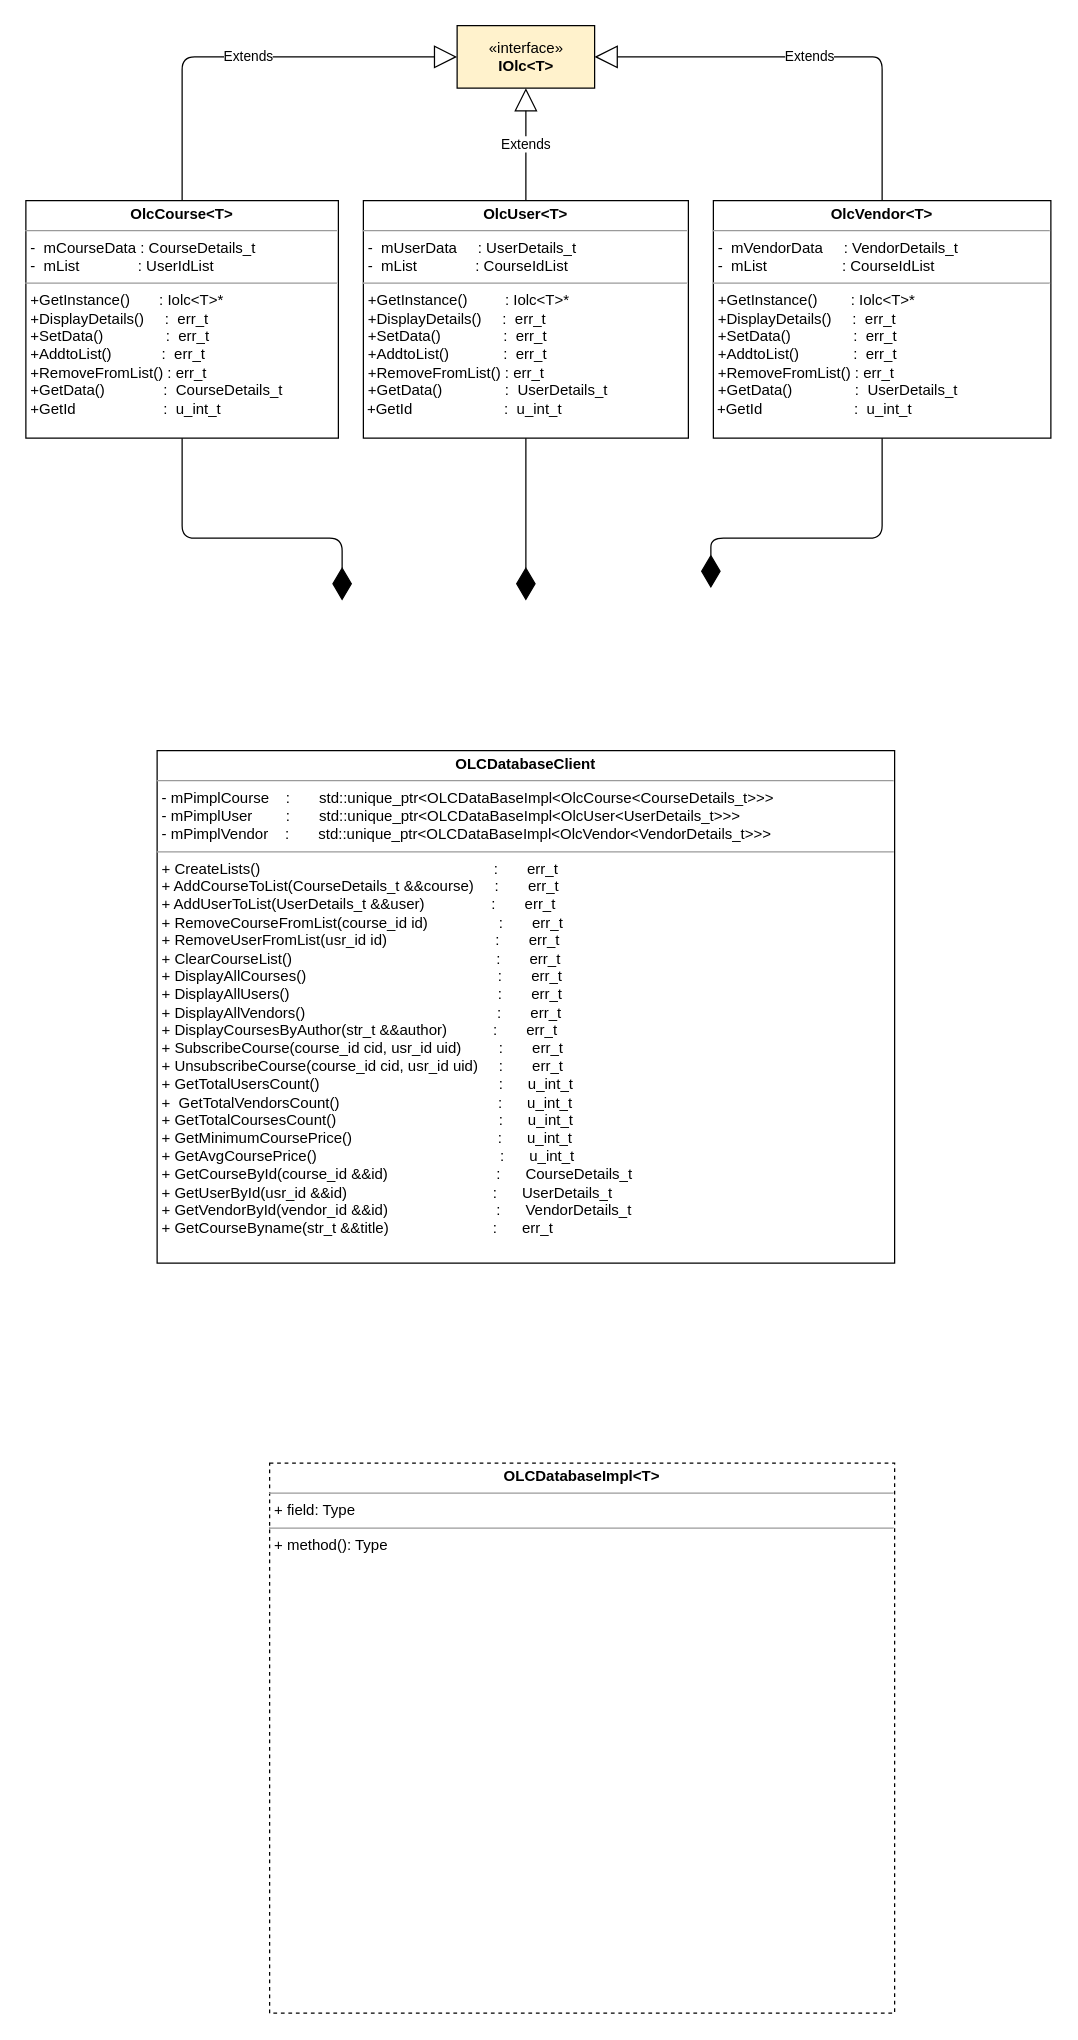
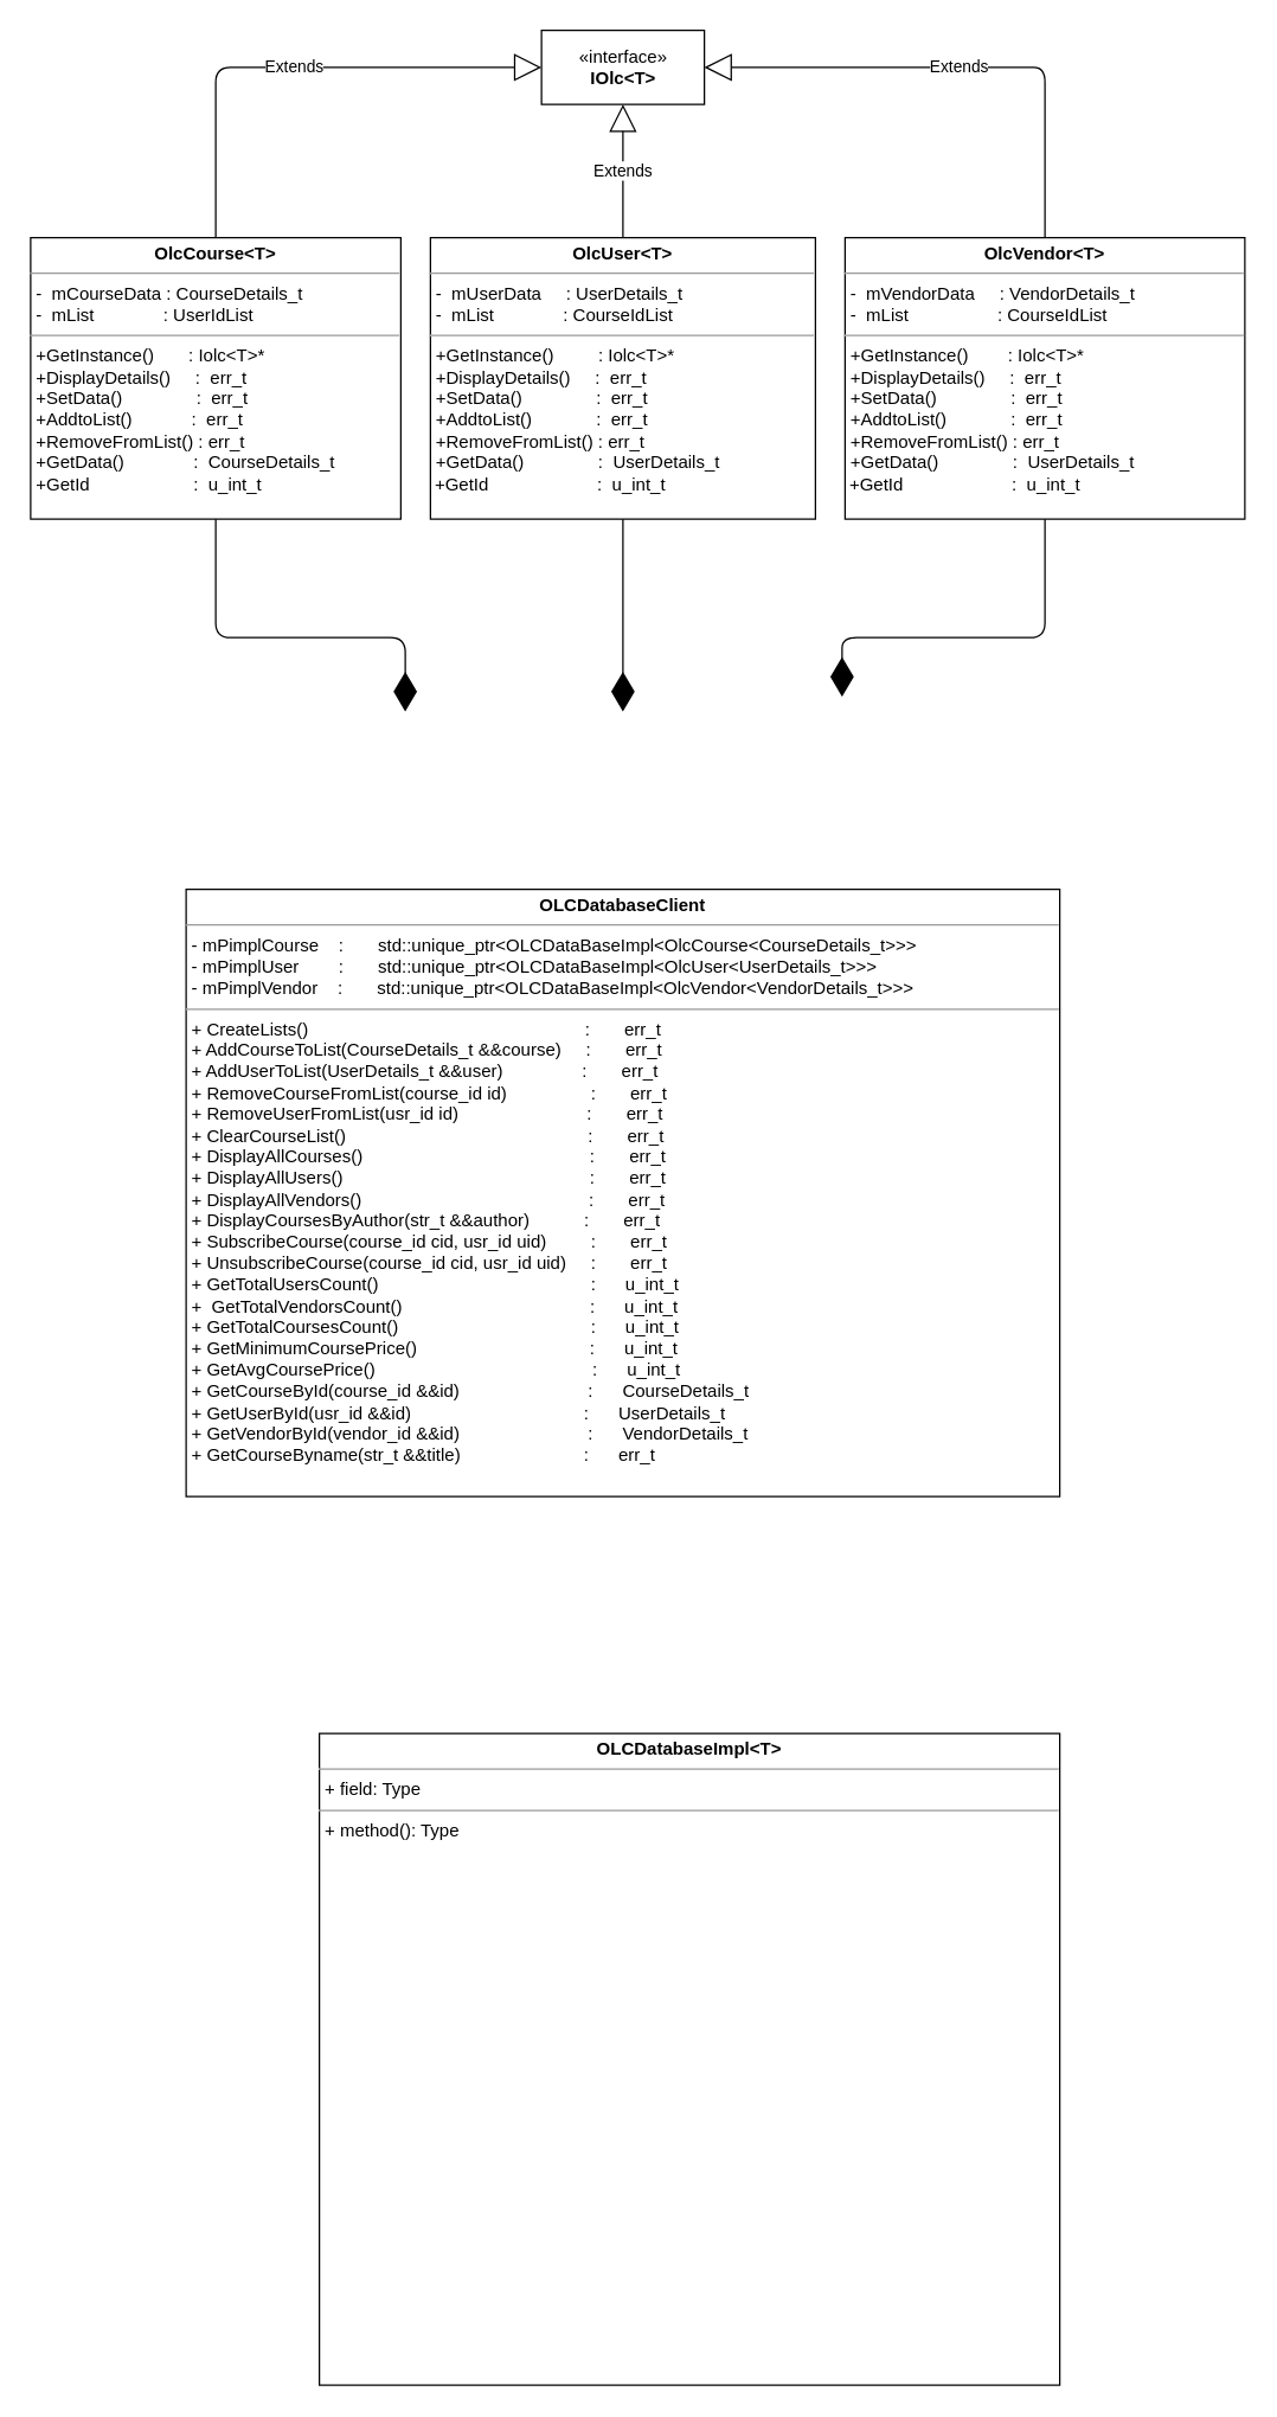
- <mxCell id="2" value="«interface»&lt;br&gt;&lt;b&gt;IOlc&amp;lt;T&amp;gt;&lt;/b&gt;" style="html=1;fillColor=#fff2cc;" vertex="1" parent="1"><mxGeometry x="365" y="20" width="110" height="50" as="geometry" /></mxCell>
+ <mxCell id="2" value="«interface»&lt;br&gt;&lt;b&gt;IOlc&amp;lt;T&amp;gt;&lt;/b&gt;" style="html=1;" vertex="1" parent="1"><mxGeometry x="365" y="20" width="110" height="50" as="geometry" /></mxCell>
- <mxCell id="13" value="&lt;p style=&quot;margin: 0px ; margin-top: 4px ; text-align: center&quot;&gt;&lt;b&gt;OLCDatabaseImpl&amp;lt;T&amp;gt;&lt;/b&gt;&lt;/p&gt;&lt;hr size=&quot;1&quot;&gt;&lt;p style=&quot;margin: 0px ; margin-left: 4px&quot;&gt;+ field: Type&lt;/p&gt;&lt;hr size=&quot;1&quot;&gt;&lt;p style=&quot;margin: 0px ; margin-left: 4px&quot;&gt;+ method(): Type&lt;/p&gt;" style="verticalAlign=top;align=left;overflow=fill;fontSize=12;fontFamily=Helvetica;html=1;dashed=1;" vertex="1" parent="1"><mxGeometry x="215" y="1170" width="500" height="440" as="geometry" /></mxCell>
+ <mxCell id="13" value="&lt;p style=&quot;margin: 0px ; margin-top: 4px ; text-align: center&quot;&gt;&lt;b&gt;OLCDatabaseImpl&amp;lt;T&amp;gt;&lt;/b&gt;&lt;/p&gt;&lt;hr size=&quot;1&quot;&gt;&lt;p style=&quot;margin: 0px ; margin-left: 4px&quot;&gt;+ field: Type&lt;/p&gt;&lt;hr size=&quot;1&quot;&gt;&lt;p style=&quot;margin: 0px ; margin-left: 4px&quot;&gt;+ method(): Type&lt;/p&gt;" style="verticalAlign=top;align=left;overflow=fill;fontSize=12;fontFamily=Helvetica;html=1;" vertex="1" parent="1"><mxGeometry x="215" y="1170" width="500" height="440" as="geometry" /></mxCell>
